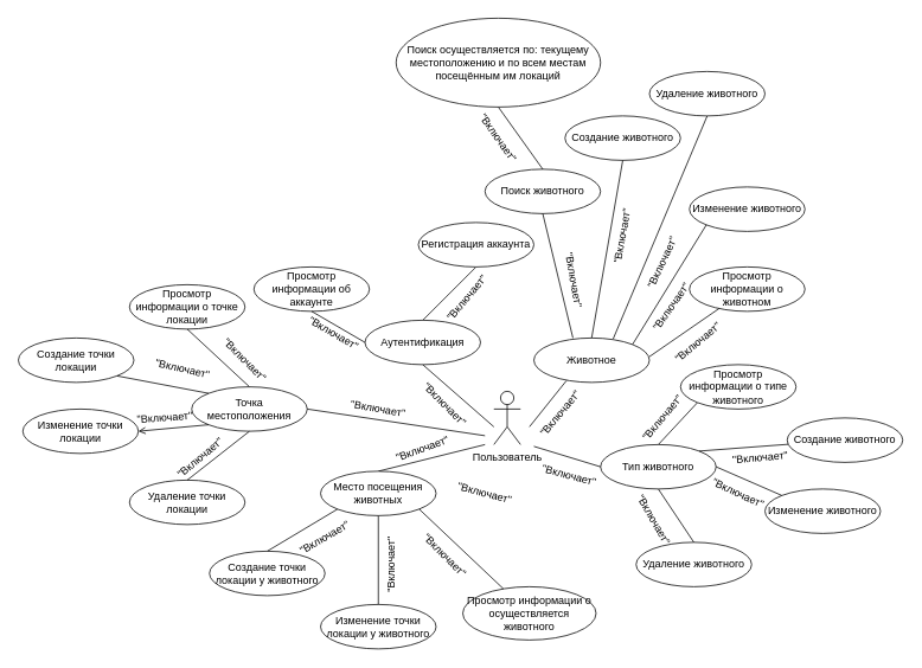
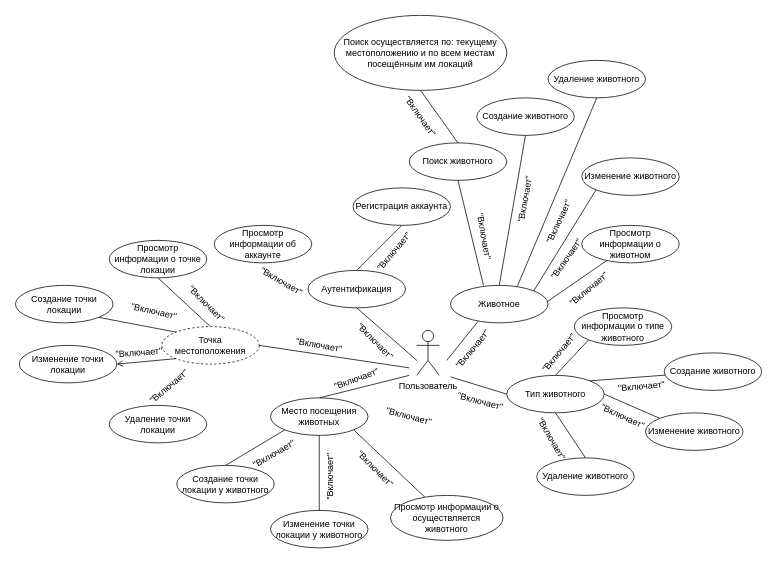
- <mxCell id="9" value="" style="endArrow=none;html=1;rounded=0;exitX=0.5;exitY=1;exitDx=0;exitDy=0;entryX=0;entryY=0.5;entryDx=0;entryDy=0;" parent="1" source="8" target="3" edge="1"><mxGeometry width="50" height="50" relative="1" as="geometry"><mxPoint x="545" y="310" as="sourcePoint" /><mxPoint x="485" y="370" as="targetPoint" /></mxGeometry></mxCell>
- <mxCell id="48" value="Точка местоположения" style="ellipse;whiteSpace=wrap;html=1;" parent="1" vertex="1"><mxGeometry x="215" y="435" width="130" height="50" as="geometry" /></mxCell>
+ <mxCell id="48" value="Точка местоположения" style="ellipse;whiteSpace=wrap;html=1;dashed=1;" parent="1" vertex="1"><mxGeometry x="215" y="435" width="130" height="50" as="geometry" /></mxCell>
- <mxCell id="59" value="" style="endArrow=none;html=1;rounded=0;entryX=0.5;entryY=0;entryDx=0;entryDy=0;exitX=0.5;exitY=1;exitDx=0;exitDy=0;" parent="1" source="48" target="53" edge="1"><mxGeometry width="50" height="50" relative="1" as="geometry"><mxPoint x="244" y="488" as="sourcePoint" /><mxPoint x="165" y="535" as="targetPoint" /></mxGeometry></mxCell>
